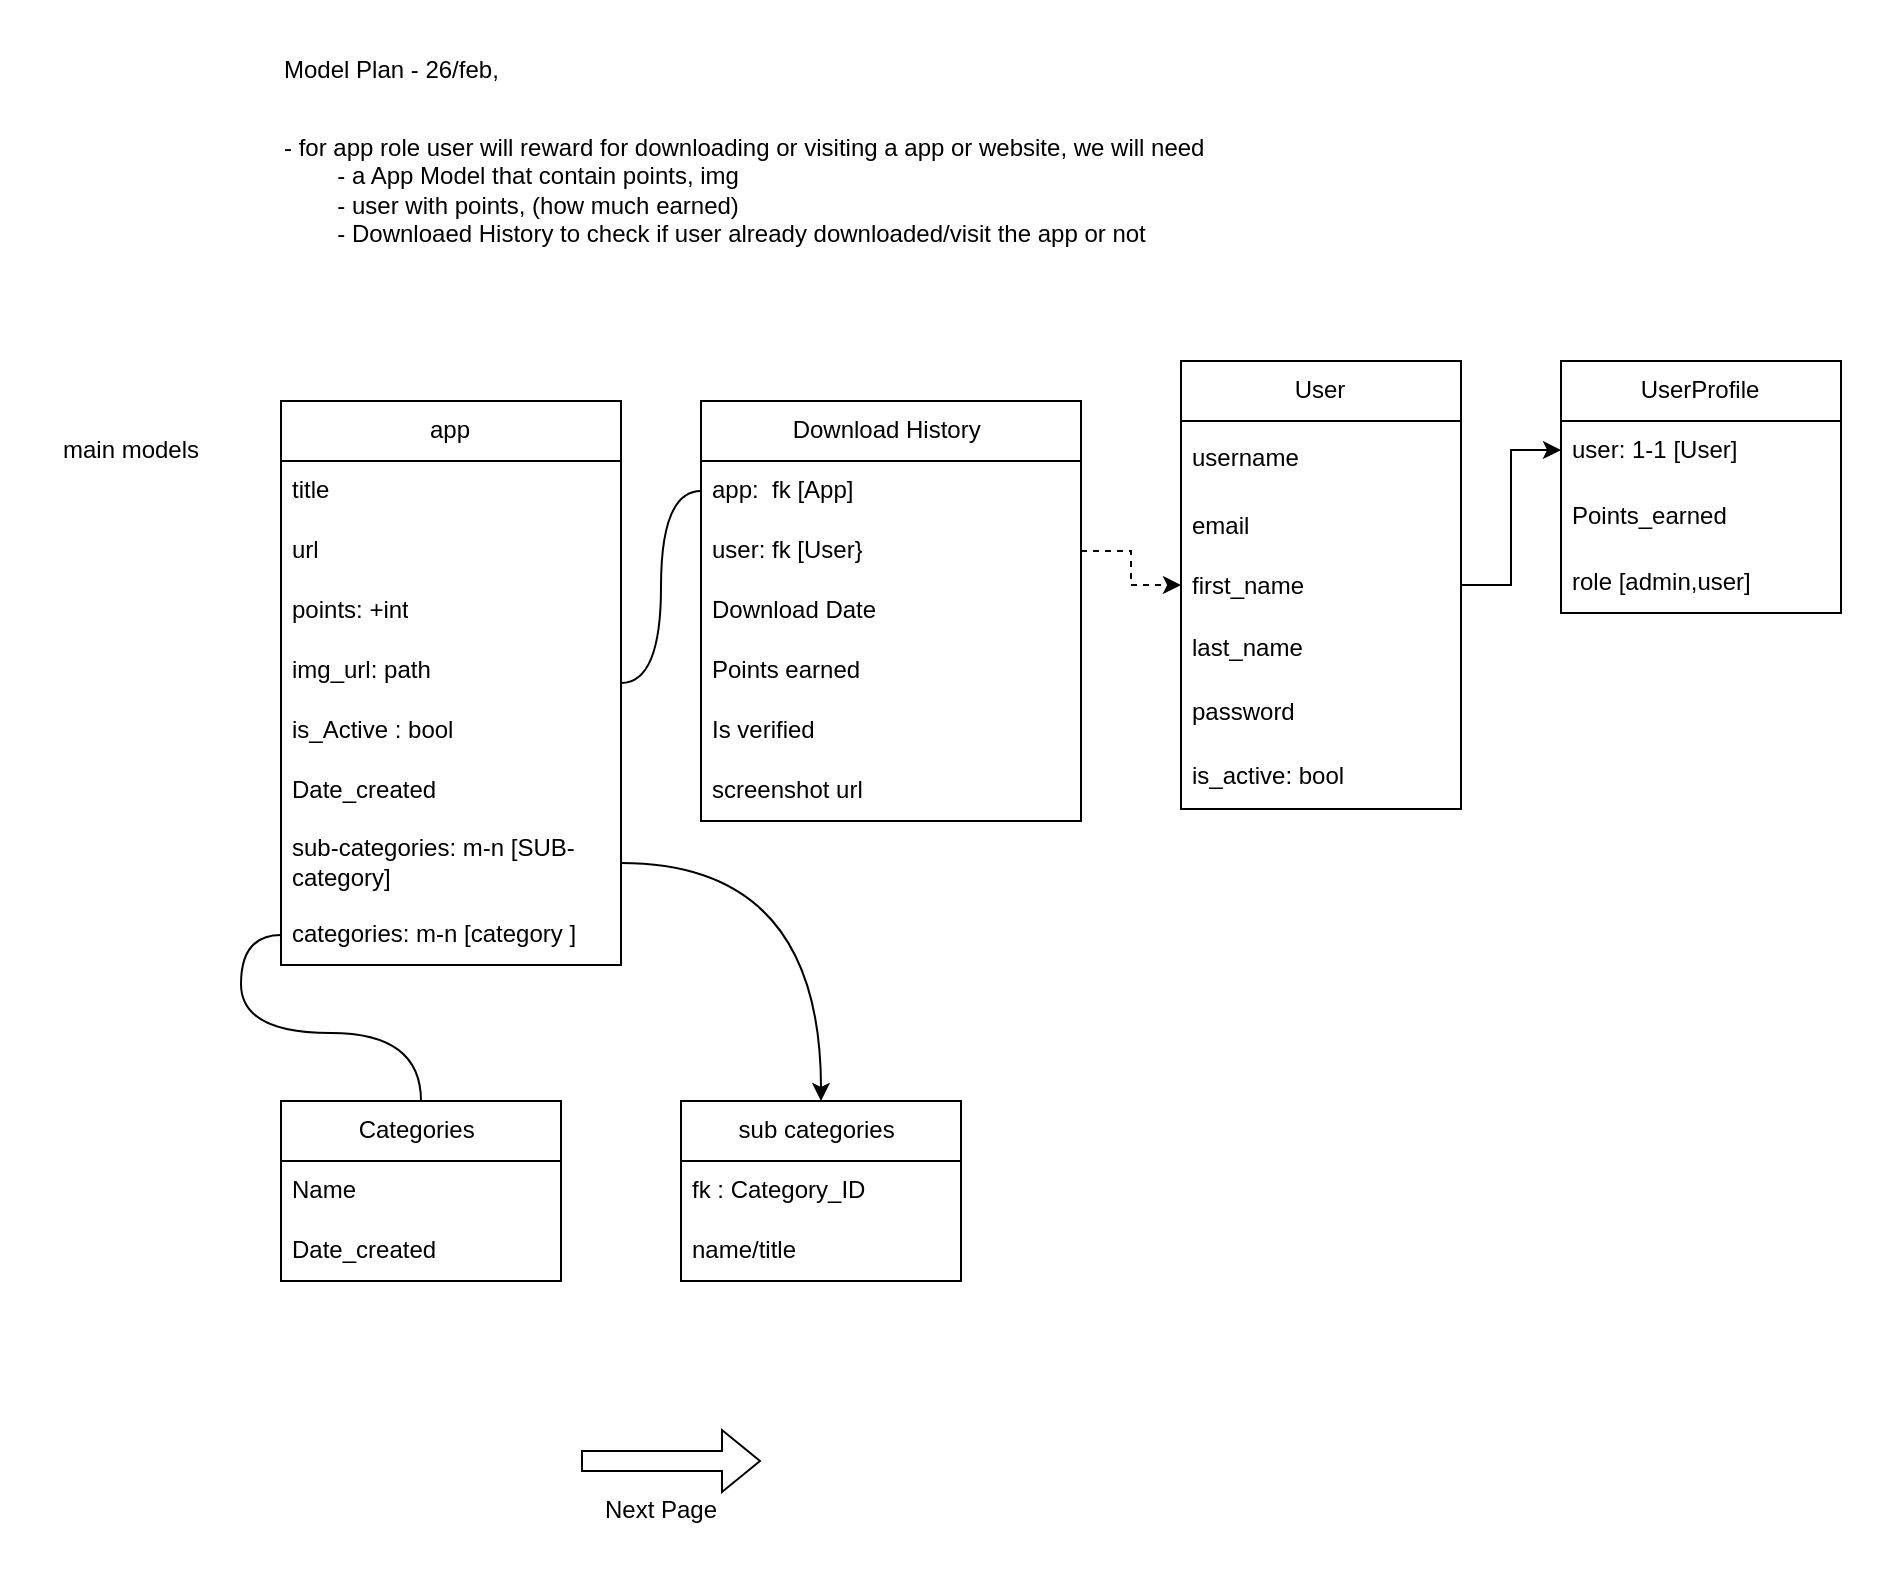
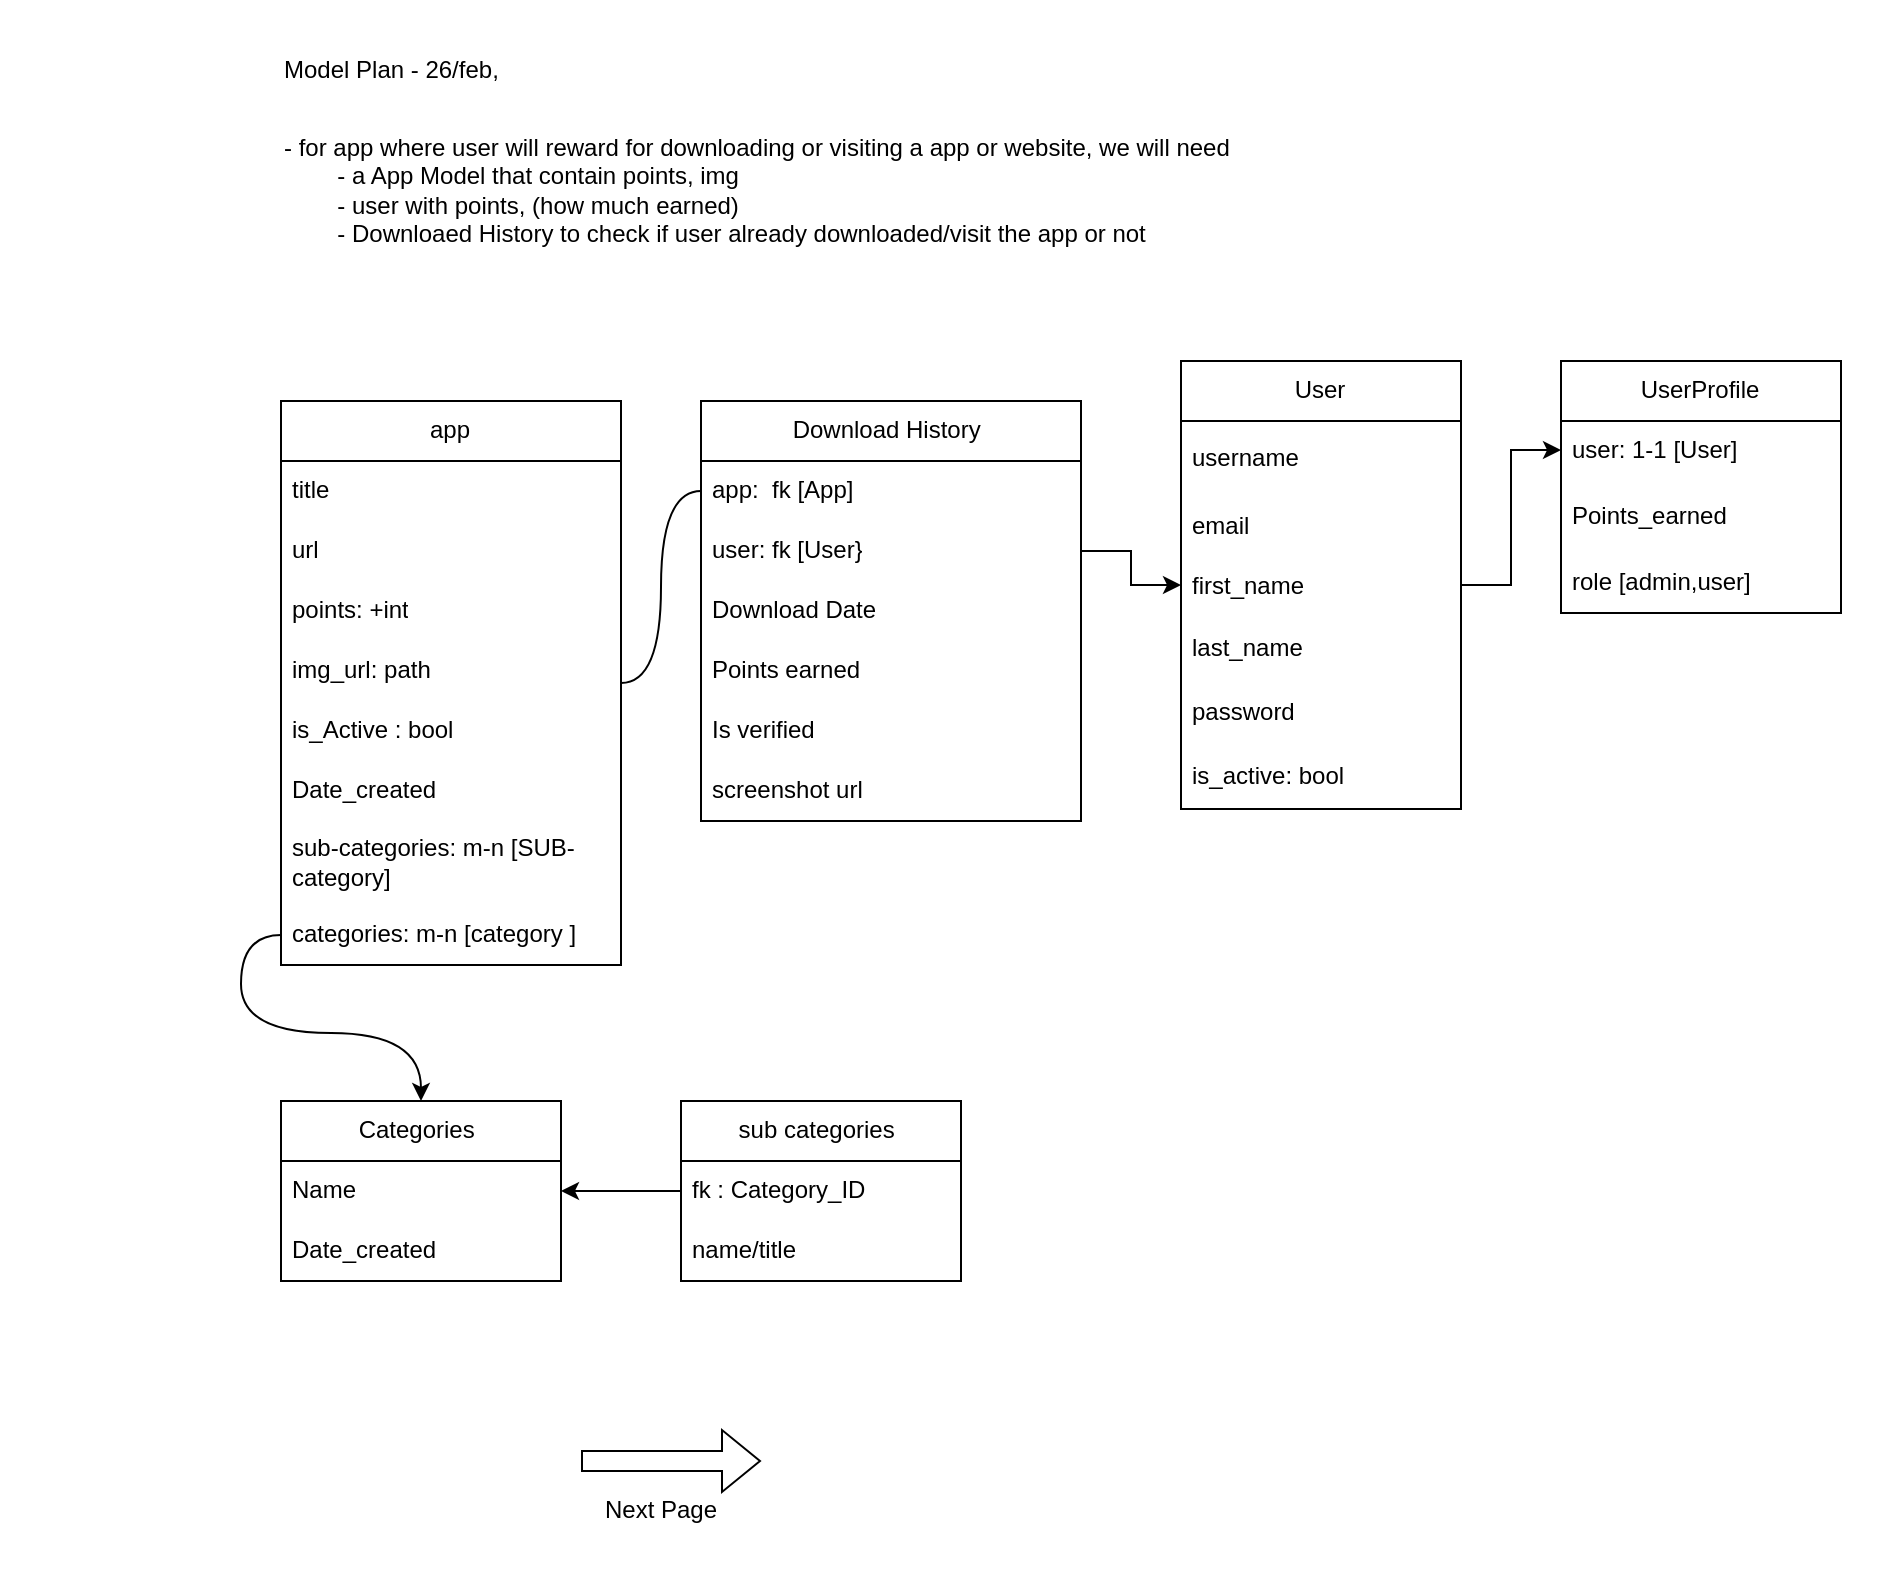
- <mxCell id="23" value="- for app role user will reward for downloading or visiting a app or website, we will need&lt;div&gt;&lt;span style=&quot;white-space: pre;&quot;&gt;&#09;&lt;/span&gt;- a App Model that contain points, img&lt;/div&gt;&lt;div&gt;&lt;span style=&quot;white-space: pre;&quot;&gt;&#09;&lt;/span&gt;- user with points, (how much earned)&lt;/div&gt;&lt;div&gt;&lt;span style=&quot;white-space: pre;&quot;&gt;&#09;&lt;/span&gt;- Downloaed History to check if user already downloaded/visit the app or not&lt;br&gt;&lt;/div&gt;" style="text;html=1;align=left;verticalAlign=middle;resizable=0;points=[];autosize=1;strokeColor=none;fillColor=none;" parent="1" vertex="1"><mxGeometry x="140" y="60" width="500" height="70" as="geometry" /></mxCell>
+ <mxCell id="23" value="- for app where user will reward for downloading or visiting a app or website, we will need&lt;div&gt;&lt;span style=&quot;white-space: pre;&quot;&gt;&#09;&lt;/span&gt;- a App Model that contain points, img&lt;/div&gt;&lt;div&gt;&lt;span style=&quot;white-space: pre;&quot;&gt;&#09;&lt;/span&gt;- user with points, (how much earned)&lt;/div&gt;&lt;div&gt;&lt;span style=&quot;white-space: pre;&quot;&gt;&#09;&lt;/span&gt;- Downloaed History to check if user already downloaded/visit the app or not&lt;br&gt;&lt;/div&gt;" style="text;html=1;align=left;verticalAlign=middle;resizable=0;points=[];autosize=1;strokeColor=none;fillColor=none;" parent="1" vertex="1"><mxGeometry x="140" y="60" width="500" height="70" as="geometry" /></mxCell>
- <mxCell id="30" value="main models" style="text;html=1;align=center;verticalAlign=middle;resizable=0;points=[];autosize=1;strokeColor=none;fillColor=none;" parent="1" vertex="1"><mxGeometry x="20" y="210" width="90" height="30" as="geometry" /></mxCell>
- <mxCell id="44" style="edgeStyle=orthogonalEdgeStyle;rounded=0;orthogonalLoop=1;jettySize=auto;html=1;dashed=1;" parent="1" source="18" target="37" edge="1"><mxGeometry relative="1" as="geometry" /></mxCell>
+ <mxCell id="44" style="edgeStyle=orthogonalEdgeStyle;rounded=0;orthogonalLoop=1;jettySize=auto;html=1;" parent="1" source="18" target="37" edge="1"><mxGeometry relative="1" as="geometry" /></mxCell>
- <mxCell id="32" style="edgeStyle=orthogonalEdgeStyle;curved=1;rounded=0;orthogonalLoop=1;jettySize=auto;html=1;" parent="1" source="9" target="27" edge="1"><mxGeometry relative="1" as="geometry" /></mxCell>
- <mxCell id="31" style="edgeStyle=orthogonalEdgeStyle;curved=1;rounded=0;orthogonalLoop=1;jettySize=auto;html=1;endArrow=none;" parent="1" source="10" target="24" edge="1"><mxGeometry relative="1" as="geometry" /></mxCell>
+ <mxCell id="31" style="edgeStyle=orthogonalEdgeStyle;curved=1;rounded=0;orthogonalLoop=1;jettySize=auto;html=1;" parent="1" source="10" target="24" edge="1"><mxGeometry relative="1" as="geometry" /></mxCell>
+ <mxCell id="45" style="edgeStyle=orthogonalEdgeStyle;rounded=0;orthogonalLoop=1;jettySize=auto;html=1;" parent="1" source="28" target="24" edge="1"><mxGeometry relative="1" as="geometry" /></mxCell>
